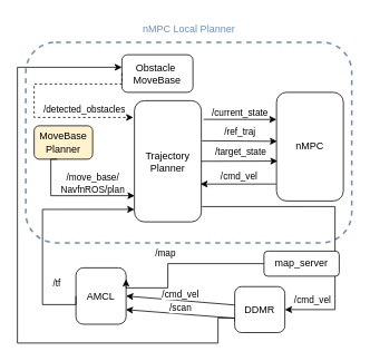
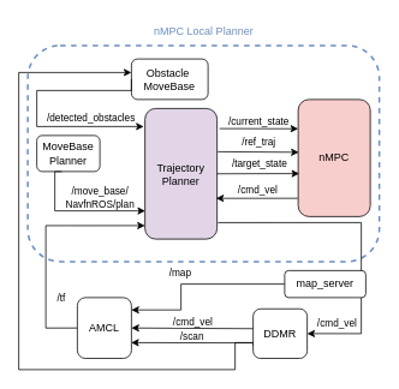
- <mxCell id="24" value="" style="endArrow=classic;html=1;rounded=0;entryX=-0.017;entryY=0.138;entryDx=0;entryDy=0;entryPerimeter=0;exitX=0;exitY=0.5;exitDx=0;exitDy=0;edgeStyle=orthogonalEdgeStyle;dashed=1;" edge="1" parent="1" source="5" target="7"><mxGeometry width="50" height="50" relative="1" as="geometry"><mxPoint x="30" y="130" as="sourcePoint" /><mxPoint x="80" y="80" as="targetPoint" /><Array as="points"><mxPoint x="145" y="100" /><mxPoint x="40" y="100" /><mxPoint x="40" y="140" /></Array></mxGeometry></mxCell>
+ <mxCell id="24" value="" style="endArrow=classic;html=1;rounded=0;entryX=-0.017;entryY=0.138;entryDx=0;entryDy=0;entryPerimeter=0;exitX=0;exitY=0.5;exitDx=0;exitDy=0;edgeStyle=orthogonalEdgeStyle;" edge="1" parent="1" source="5" target="7"><mxGeometry width="50" height="50" relative="1" as="geometry"><mxPoint x="30" y="130" as="sourcePoint" /><mxPoint x="80" y="80" as="targetPoint" /><Array as="points"><mxPoint x="145" y="100" /><mxPoint x="40" y="100" /><mxPoint x="40" y="140" /></Array></mxGeometry></mxCell>
- <mxCell id="6" value="MoveBase Planner" style="rounded=1;whiteSpace=wrap;html=1;fillColor=#fff2cc;" vertex="1" parent="1"><mxGeometry x="40" y="150" width="70" height="40" as="geometry" /></mxCell>
+ <mxCell id="6" value="MoveBase Planner" style="rounded=1;whiteSpace=wrap;html=1;" vertex="1" parent="1"><mxGeometry x="40" y="150" width="70" height="40" as="geometry" /></mxCell>
- <mxCell id="11" value="nMPC" style="rounded=1;whiteSpace=wrap;html=1;" vertex="1" parent="1"><mxGeometry x="330" y="110" width="80" height="130" as="geometry" /></mxCell>
+ <mxCell id="11" value="nMPC" style="rounded=1;whiteSpace=wrap;html=1;fillColor=#f8cecc;" vertex="1" parent="1"><mxGeometry x="330" y="110" width="80" height="130" as="geometry" /></mxCell>
- <mxCell id="7" value="Trajectory Planner" style="rounded=1;whiteSpace=wrap;html=1;" vertex="1" parent="1"><mxGeometry x="160" y="120" width="80" height="145" as="geometry" /></mxCell>
+ <mxCell id="7" value="Trajectory Planner" style="rounded=1;whiteSpace=wrap;html=1;fillColor=#e1d5e7;" vertex="1" parent="1"><mxGeometry x="160" y="120" width="80" height="145" as="geometry" /></mxCell>
- <mxCell id="8" value="AMCL" style="rounded=1;whiteSpace=wrap;html=1;" vertex="1" parent="1"><mxGeometry x="90" y="320" width="60" height="67.5" as="geometry" /></mxCell>
+ <mxCell id="8" value="AMCL" style="rounded=1;whiteSpace=wrap;html=1;" vertex="1" parent="1"><mxGeometry x="85" y="330" width="60" height="67.5" as="geometry" /></mxCell>
